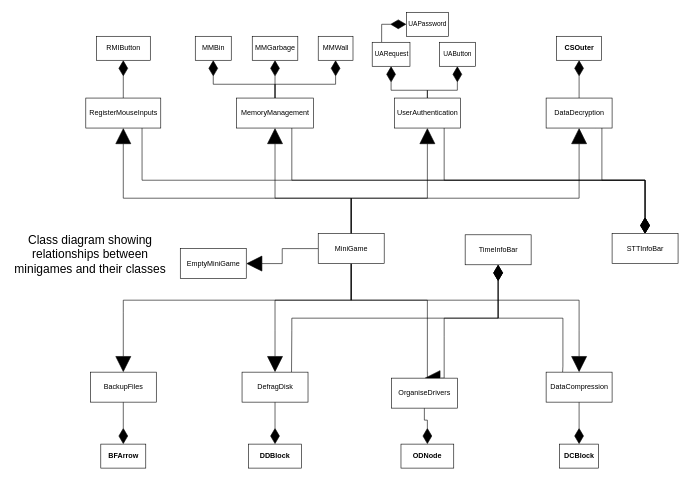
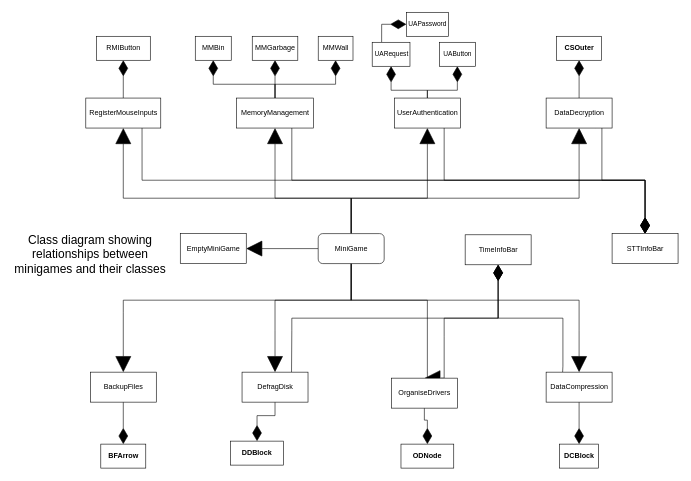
- <mxCell id="30" value="MiniGame" style="html=1;" parent="1" vertex="1"><mxGeometry x="530" y="389" width="110" height="50" as="geometry" /></mxCell>
+ <mxCell id="30" value="MiniGame" style="html=1;rounded=1;" parent="1" vertex="1"><mxGeometry x="530" y="389" width="110" height="50" as="geometry" /></mxCell>
- <mxCell id="29" value="EmptyMiniGame" style="html=1;" parent="1" vertex="1"><mxGeometry x="300" y="414" width="110" height="50" as="geometry" /></mxCell>
+ <mxCell id="29" value="EmptyMiniGame" style="html=1;" parent="1" vertex="1"><mxGeometry x="300" y="389" width="110" height="50" as="geometry" /></mxCell>
- <mxCell id="22" value="DDBlock" style="whiteSpace=wrap;html=1;verticalAlign=middle;fontStyle=1;startSize=26;" parent="1" vertex="1"><mxGeometry x="414" y="740" width="88" height="40" as="geometry" /></mxCell>
+ <mxCell id="22" value="DDBlock" style="whiteSpace=wrap;html=1;verticalAlign=middle;fontStyle=1;startSize=26;" parent="1" vertex="1"><mxGeometry x="384" y="735" width="88" height="40" as="geometry" /></mxCell>
